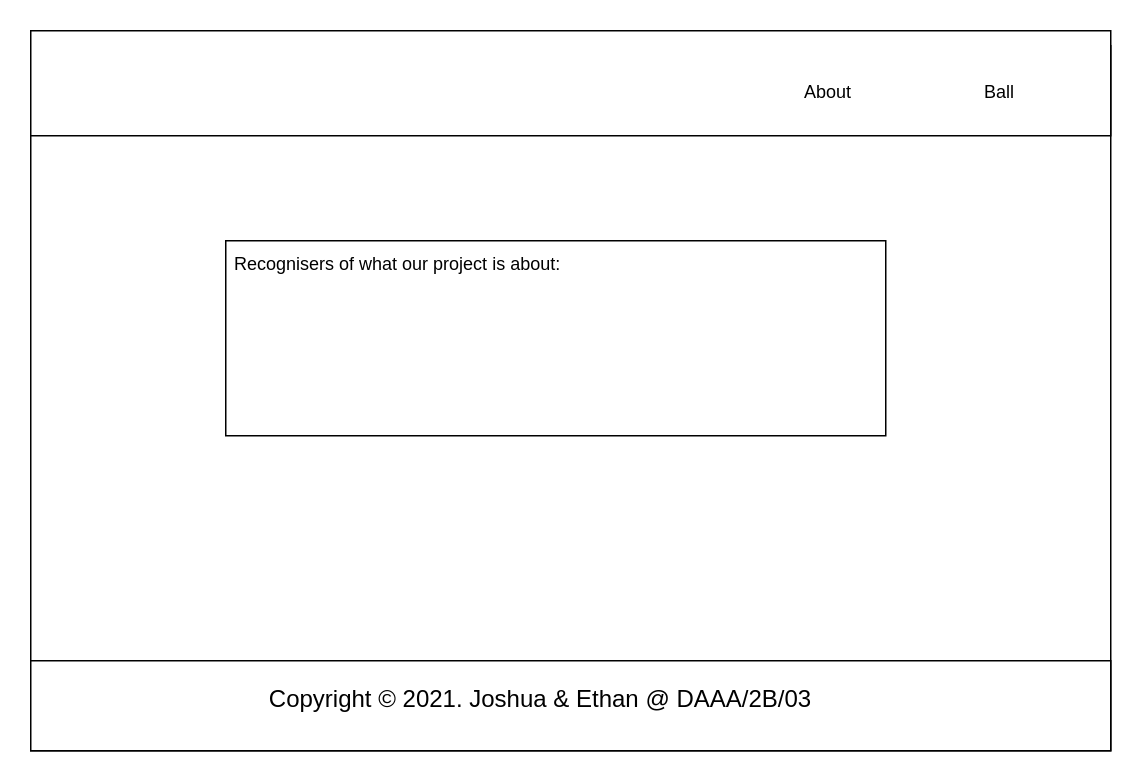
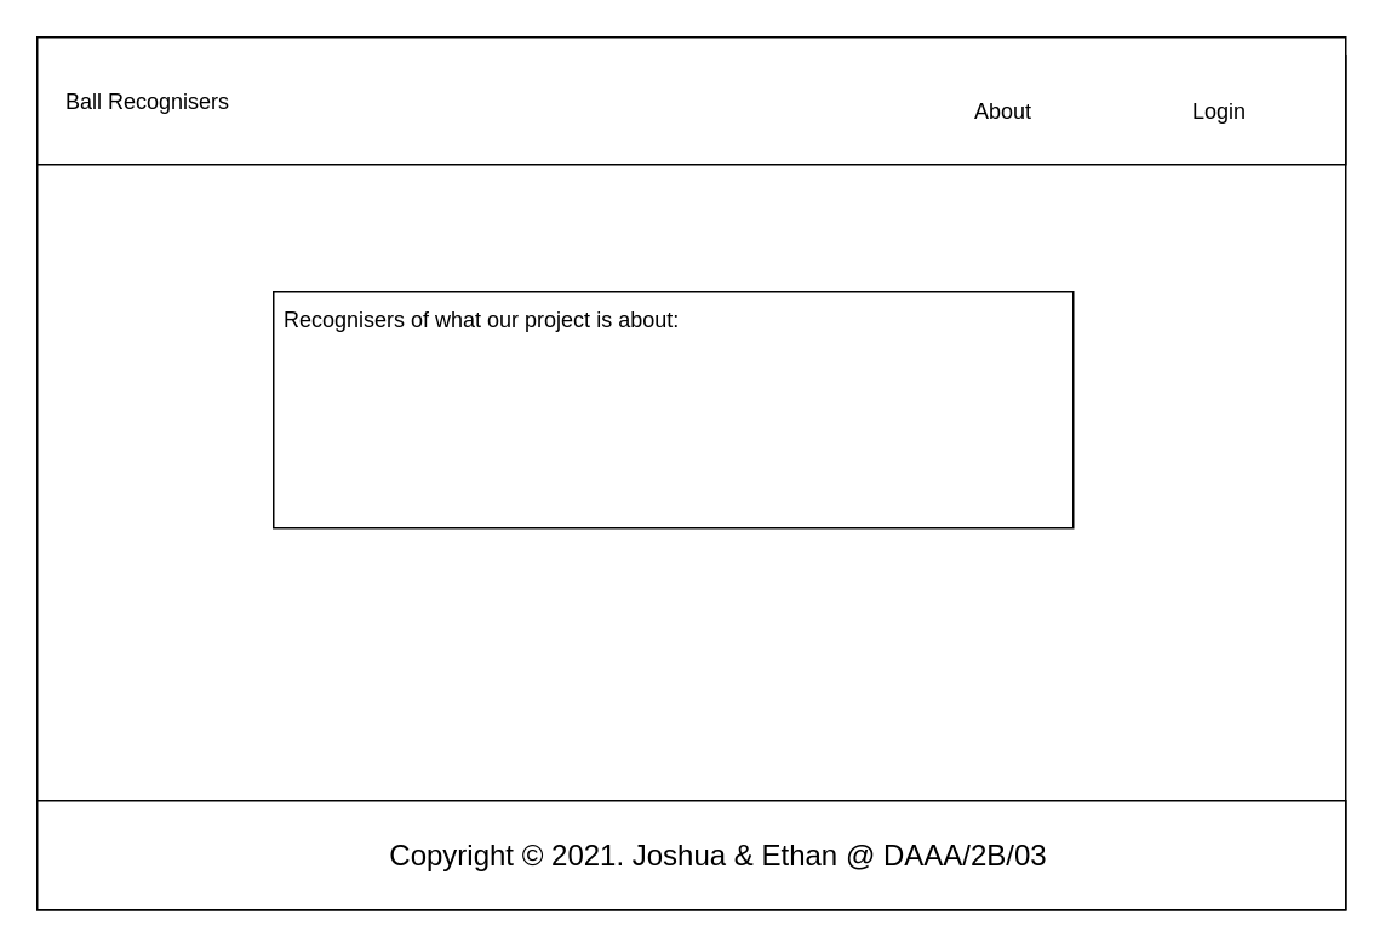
+ <mxCell id="8" value="Ball Recognisers" style="text;strokeColor=none;fillColor=none;align=left;verticalAlign=middle;spacingLeft=4;spacingRight=4;overflow=hidden;points=[[0,0.5],[1,0.5]];portConstraint=eastwest;rotatable=0;" vertex="1" parent="1"><mxGeometry x="30" y="40" width="150" height="30" as="geometry" /></mxCell>
- <mxCell id="4" value="Ball" style="text;strokeColor=none;fillColor=none;align=left;verticalAlign=middle;spacingLeft=4;spacingRight=4;overflow=hidden;points=[[0,0.5],[1,0.5]];portConstraint=eastwest;rotatable=0;" vertex="1" parent="1"><mxGeometry x="650" y="45" width="80" height="30" as="geometry" /></mxCell>
+ <mxCell id="4" value="Login" style="text;strokeColor=none;fillColor=none;align=left;verticalAlign=middle;spacingLeft=4;spacingRight=4;overflow=hidden;points=[[0,0.5],[1,0.5]];portConstraint=eastwest;rotatable=0;" vertex="1" parent="1"><mxGeometry x="650" y="45" width="80" height="30" as="geometry" /></mxCell>
- <mxCell id="10" value="&lt;span style=&quot;font-family: , , &amp;#34;segoe ui&amp;#34; , &amp;#34;roboto&amp;#34; , &amp;#34;helvetica neue&amp;#34; , &amp;#34;arial&amp;#34; , &amp;#34;noto sans&amp;#34; , &amp;#34;liberation sans&amp;#34; , sans-serif , &amp;#34;apple color emoji&amp;#34; , &amp;#34;segoe ui emoji&amp;#34; , &amp;#34;segoe ui symbol&amp;#34; , &amp;#34;noto color emoji&amp;#34; ; font-size: 16px&quot;&gt;Copyright © 2021. Joshua &amp;amp; Ethan @ DAAA/2B/03&lt;/span&gt;" style="text;html=1;strokeColor=none;fillColor=none;align=center;verticalAlign=middle;whiteSpace=wrap;rounded=0;" vertex="1" parent="1"><mxGeometry x="35" y="450" width="650" height="30" as="geometry" /></mxCell>
+ <mxCell id="10" value="&lt;span style=&quot;font-family: , , &amp;#34;segoe ui&amp;#34; , &amp;#34;roboto&amp;#34; , &amp;#34;helvetica neue&amp;#34; , &amp;#34;arial&amp;#34; , &amp;#34;noto sans&amp;#34; , &amp;#34;liberation sans&amp;#34; , sans-serif , &amp;#34;apple color emoji&amp;#34; , &amp;#34;segoe ui emoji&amp;#34; , &amp;#34;segoe ui symbol&amp;#34; , &amp;#34;noto color emoji&amp;#34; ; font-size: 16px&quot;&gt;Copyright © 2021. Joshua &amp;amp; Ethan @ DAAA/2B/03&lt;/span&gt;" style="text;html=1;strokeColor=none;fillColor=none;align=center;verticalAlign=middle;whiteSpace=wrap;rounded=0;" vertex="1" parent="1"><mxGeometry x="70" y="455" width="650" height="30" as="geometry" /></mxCell>
